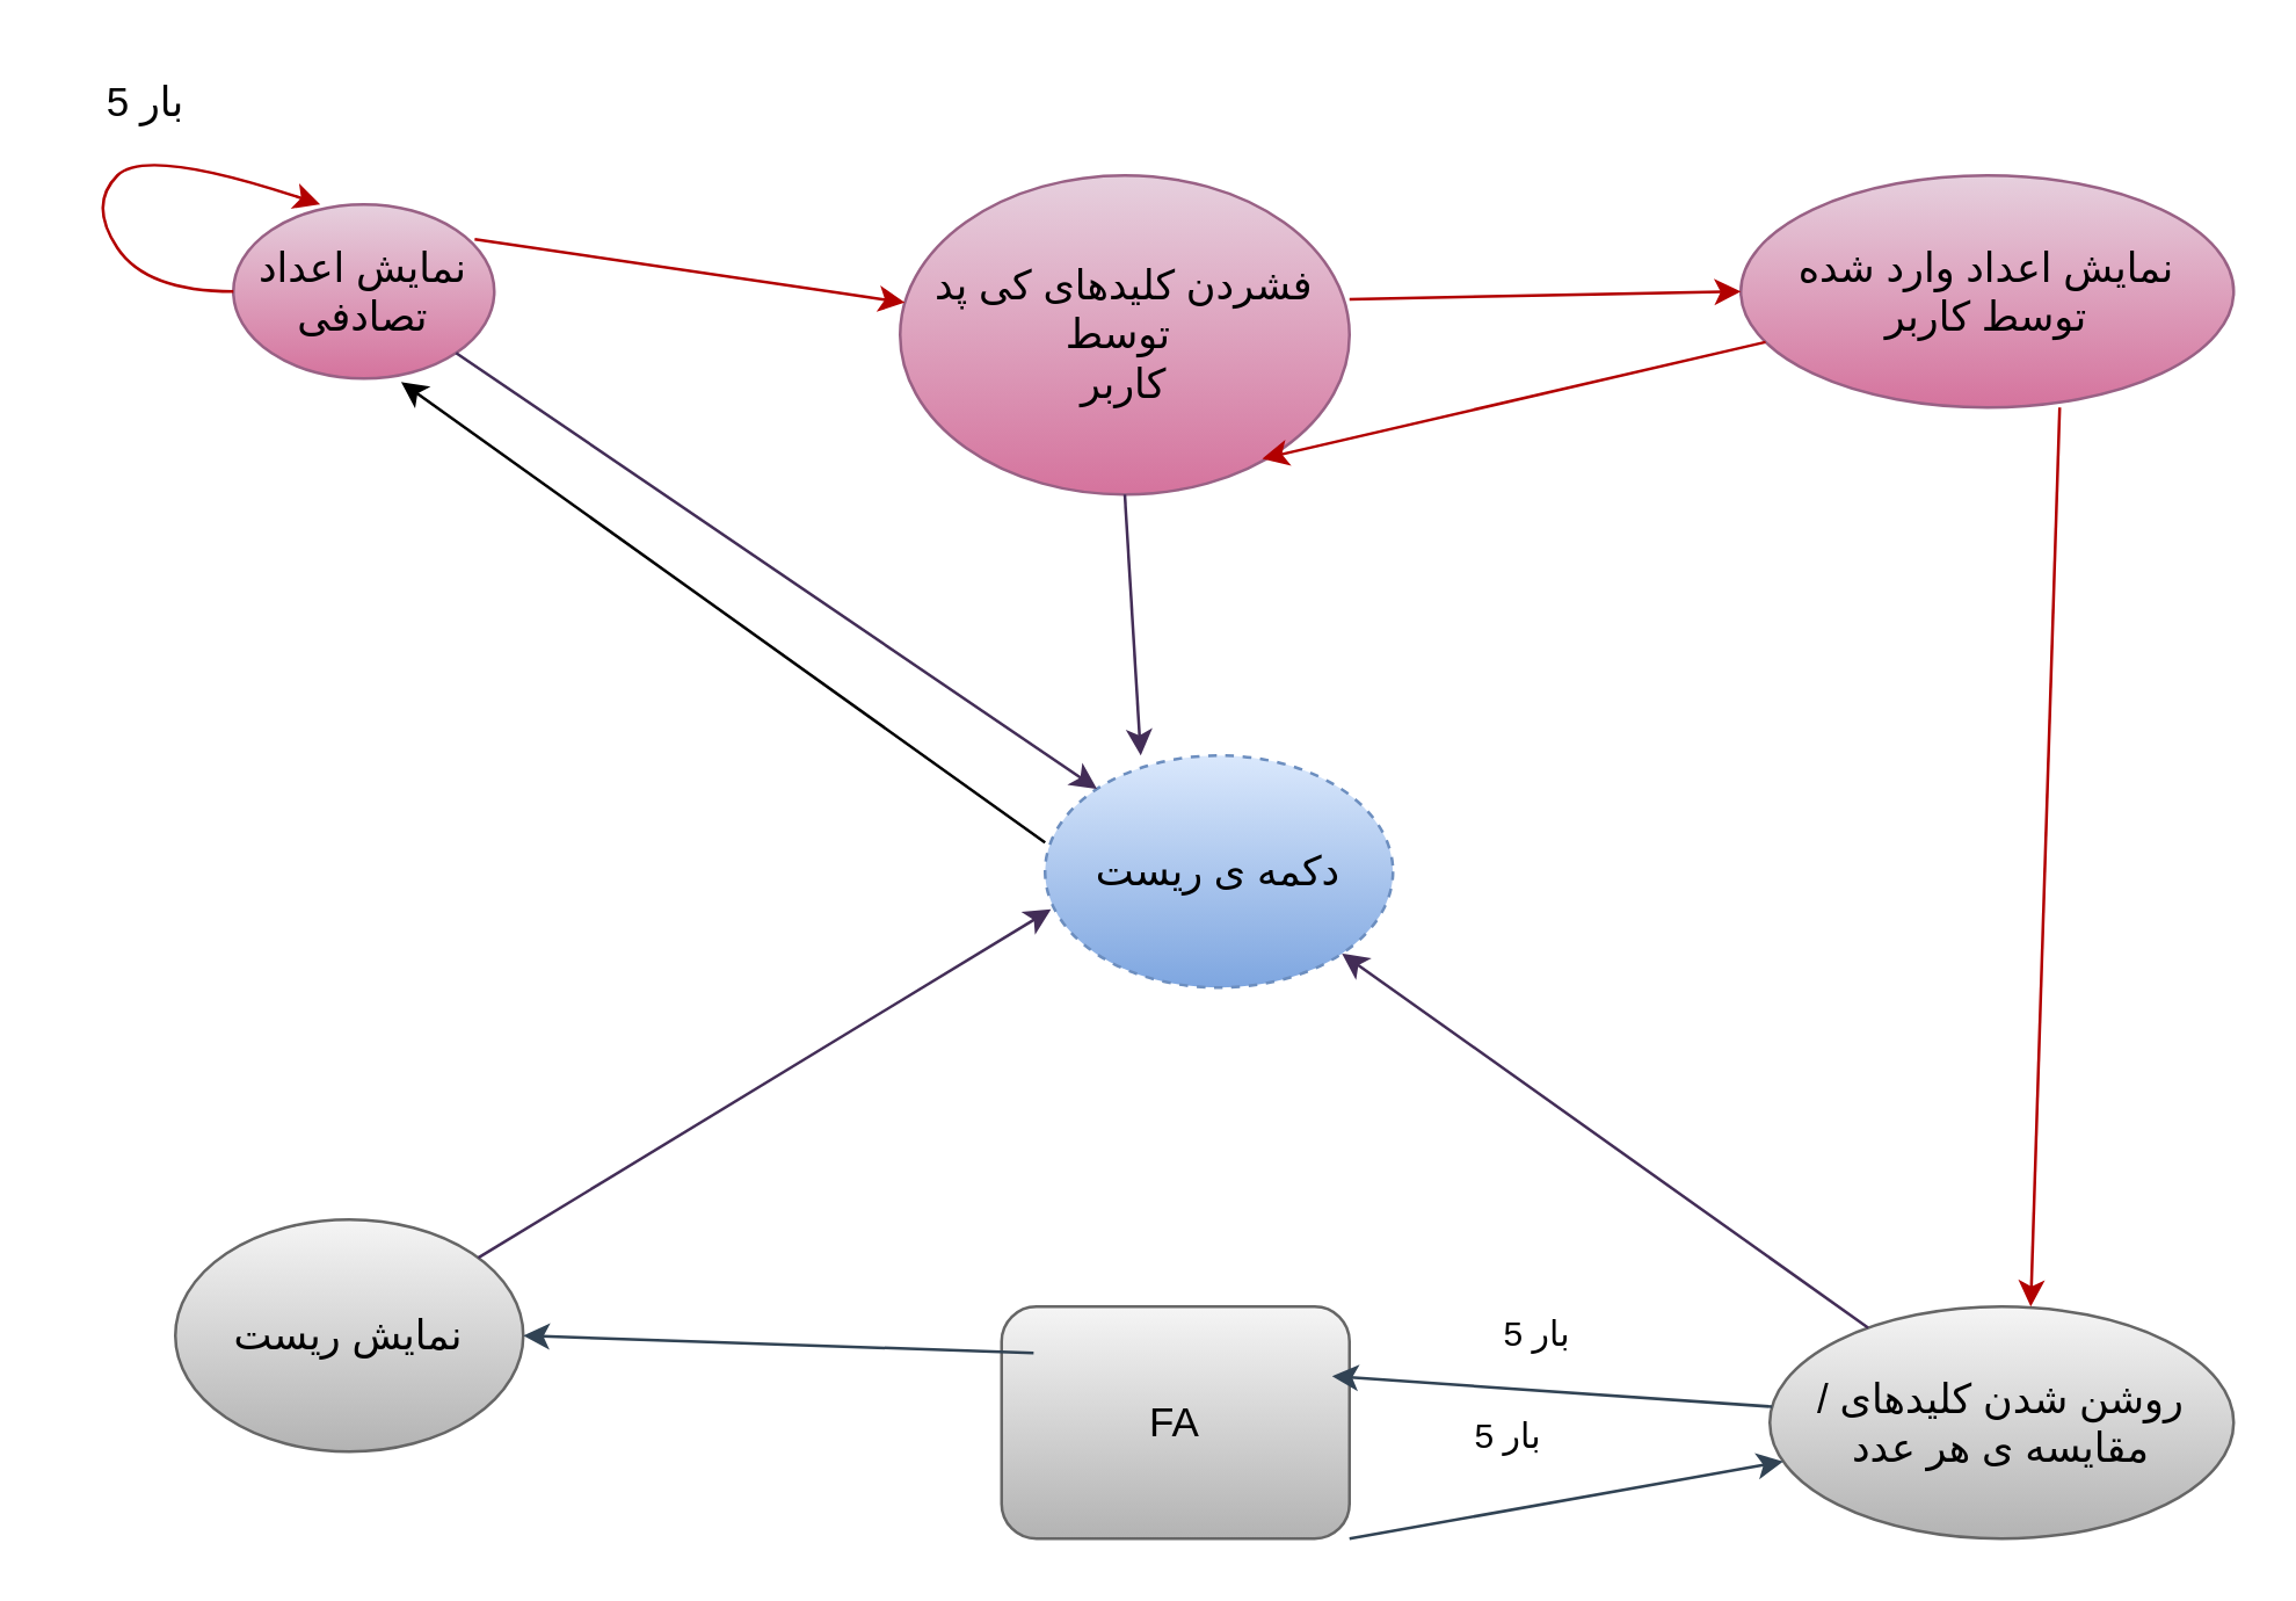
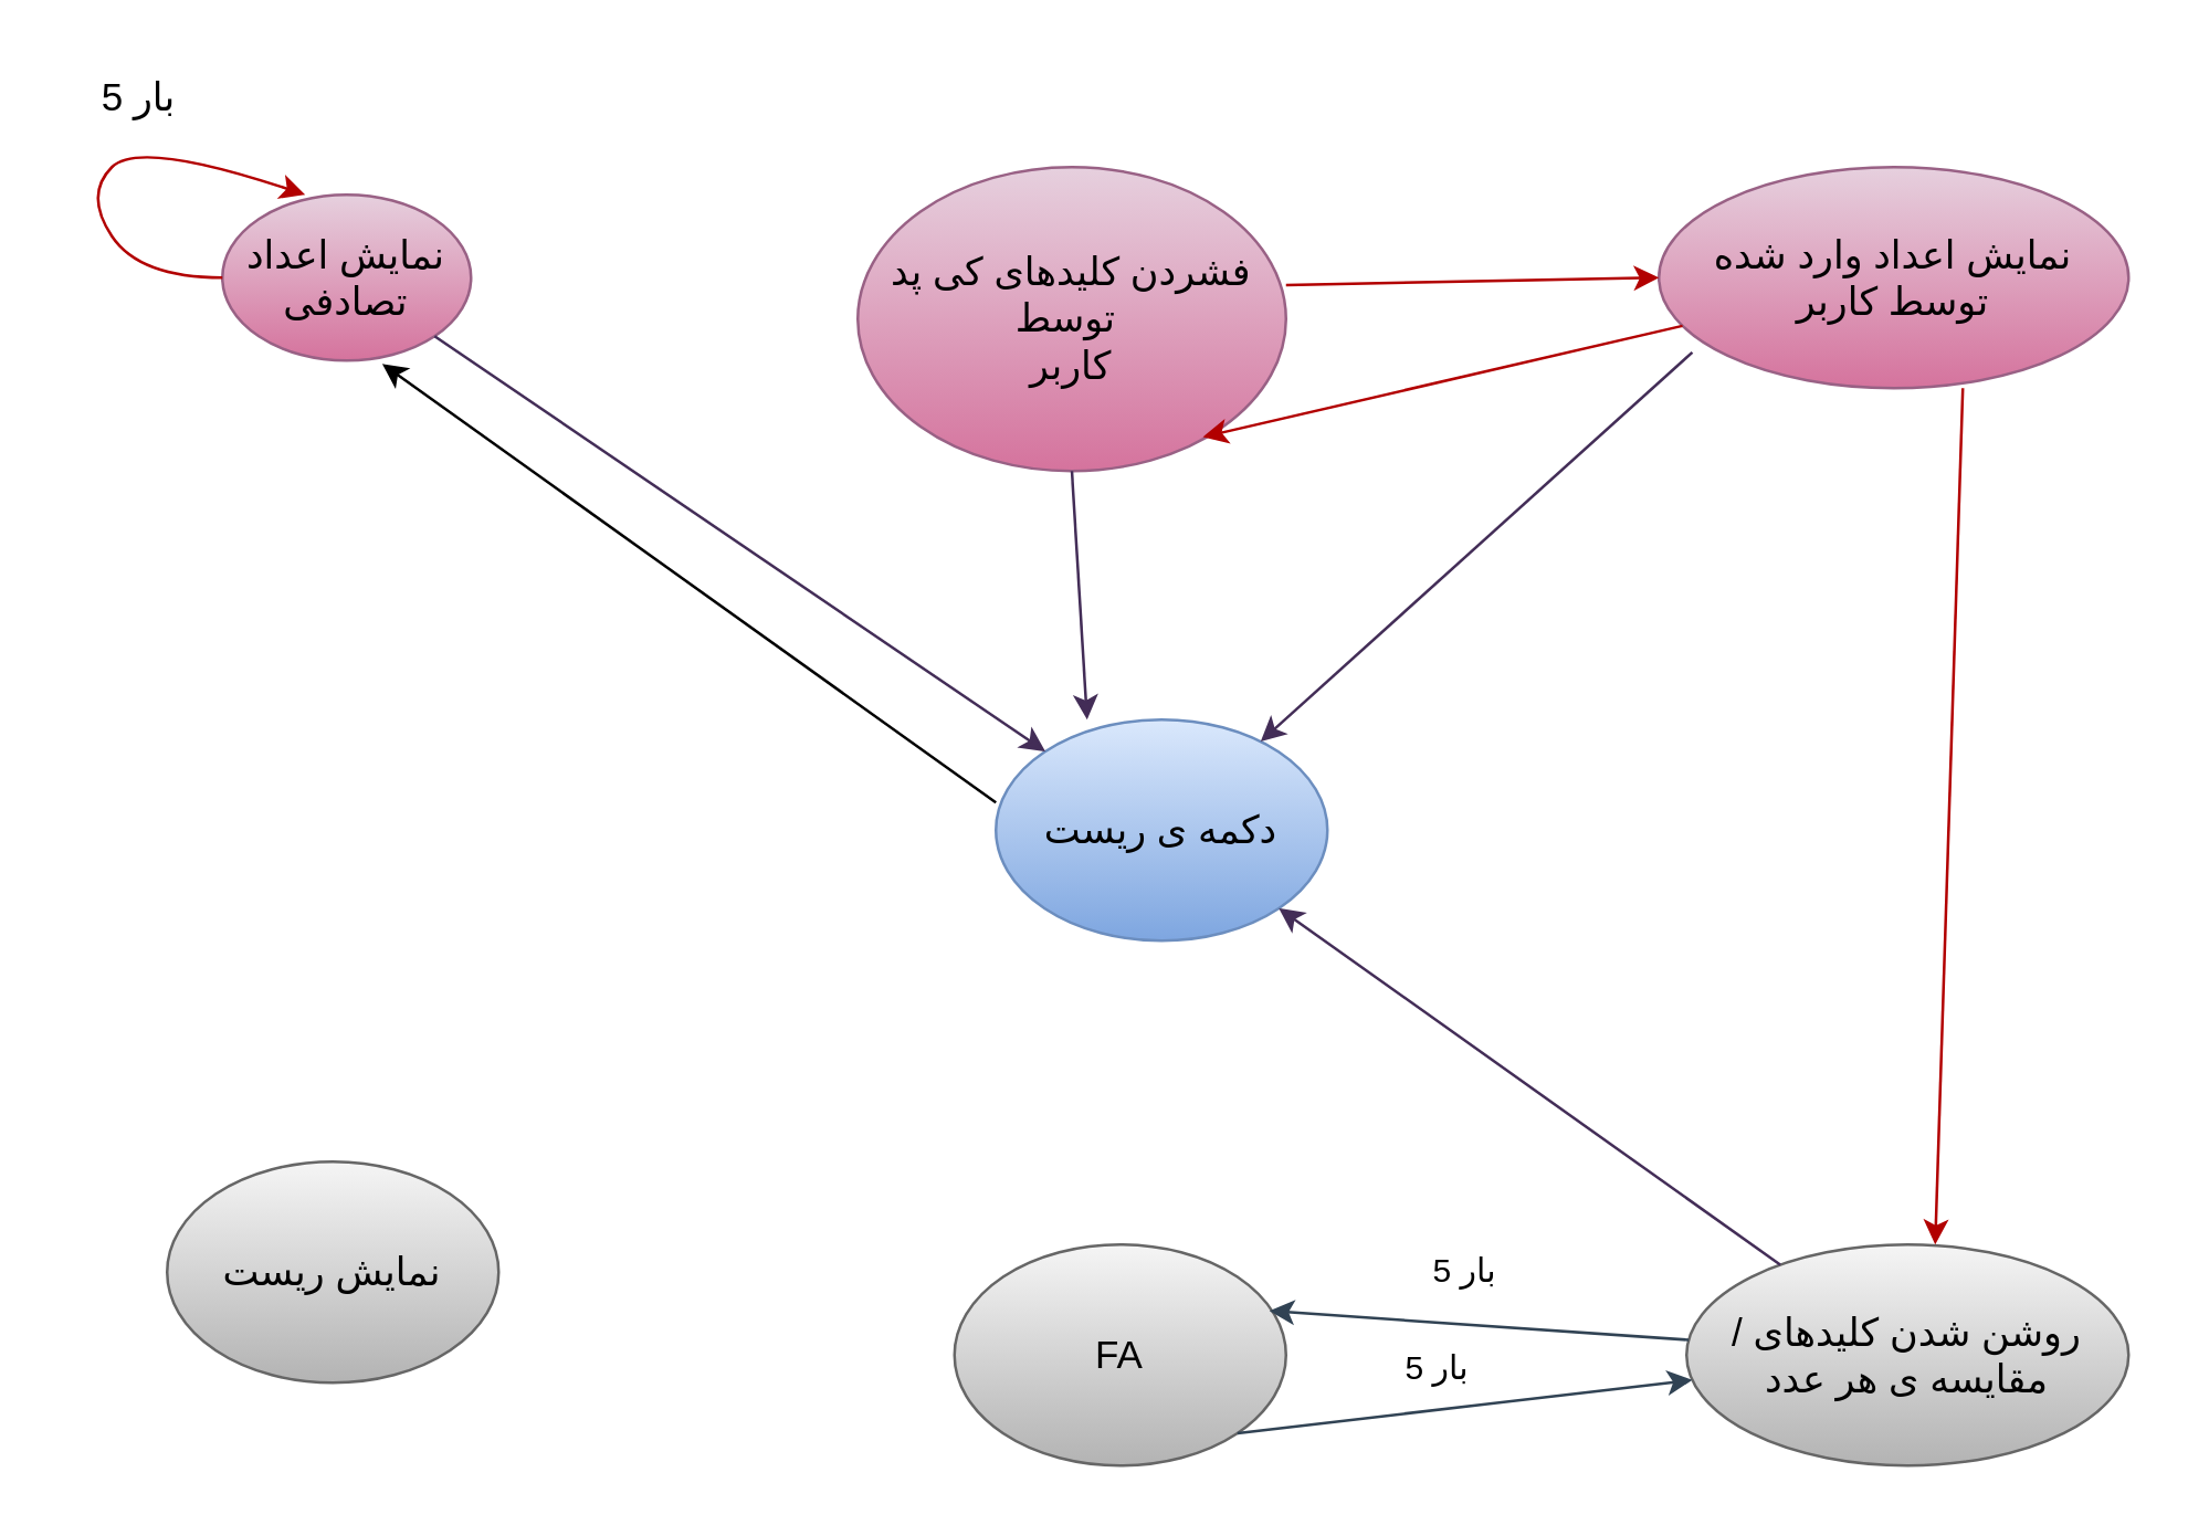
- <mxCell id="16" value="" style="endArrow=classic;html=1;rounded=0;exitX=0.925;exitY=0.2;exitDx=0;exitDy=0;exitPerimeter=0;fillColor=#e51400;strokeColor=#B20000;" parent="1" source="2" target="3" edge="1"><mxGeometry width="50" height="50" relative="1" as="geometry"><mxPoint x="270" y="280" as="sourcePoint" /><mxPoint x="320" y="230" as="targetPoint" /></mxGeometry></mxCell>
+ <mxCell id="13" value="" style="endArrow=classic;html=1;rounded=0;exitX=0.071;exitY=0.838;exitDx=0;exitDy=0;exitPerimeter=0;fillColor=#76608a;strokeColor=#432D57;" parent="1" source="4" target="8" edge="1"><mxGeometry width="50" height="50" relative="1" as="geometry"><mxPoint x="460" y="250" as="sourcePoint" /><mxPoint x="320" y="230" as="targetPoint" /></mxGeometry></mxCell>
- <mxCell id="8" value="&lt;font style=&quot;font-size: 14px&quot;&gt;دکمه ی ریست&lt;/font&gt;" style="ellipse;whiteSpace=wrap;html=1;fillColor=#dae8fc;strokeColor=#6c8ebf;gradientColor=#7ea6e0;dashed=1;" parent="1" vertex="1"><mxGeometry x="360" y="260" width="120" height="80" as="geometry" /></mxCell>
+ <mxCell id="8" value="&lt;font style=&quot;font-size: 14px&quot;&gt;دکمه ی ریست&lt;/font&gt;" style="ellipse;whiteSpace=wrap;html=1;fillColor=#dae8fc;strokeColor=#6c8ebf;gradientColor=#7ea6e0;" parent="1" vertex="1"><mxGeometry x="360" y="260" width="120" height="80" as="geometry" /></mxCell>
- <mxCell id="17" value="" style="endArrow=classic;html=1;rounded=0;entryX=0.017;entryY=0.663;entryDx=0;entryDy=0;entryPerimeter=0;fillColor=#76608a;strokeColor=#432D57;" parent="1" source="7" target="8" edge="1"><mxGeometry width="50" height="50" relative="1" as="geometry"><mxPoint x="270" y="280" as="sourcePoint" /><mxPoint x="320" y="230" as="targetPoint" /></mxGeometry></mxCell>
- <mxCell id="24" value="" style="endArrow=classic;html=1;rounded=0;exitX=0.092;exitY=0.2;exitDx=0;exitDy=0;exitPerimeter=0;entryX=1;entryY=0.5;entryDx=0;entryDy=0;fillColor=#647687;strokeColor=#314354;" parent="1" source="6" target="7" edge="1"><mxGeometry width="50" height="50" relative="1" as="geometry"><mxPoint x="270" y="280" as="sourcePoint" /><mxPoint x="320" y="230" as="targetPoint" /></mxGeometry></mxCell>
- <mxCell id="6" value="&lt;font style=&quot;font-size: 14px&quot;&gt;FA&lt;/font&gt;" style="whiteSpace=wrap;html=1;fillColor=#f5f5f5;strokeColor=#666666;gradientColor=#b3b3b3;rounded=1;" parent="1" vertex="1"><mxGeometry x="345" y="450" width="120" height="80" as="geometry" /></mxCell>
+ <mxCell id="6" value="&lt;font style=&quot;font-size: 14px&quot;&gt;FA&lt;/font&gt;" style="ellipse;whiteSpace=wrap;html=1;fillColor=#f5f5f5;strokeColor=#666666;gradientColor=#b3b3b3;" parent="1" vertex="1"><mxGeometry x="345" y="450" width="120" height="80" as="geometry" /></mxCell>
